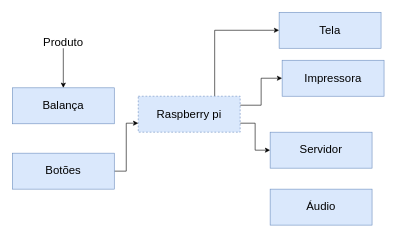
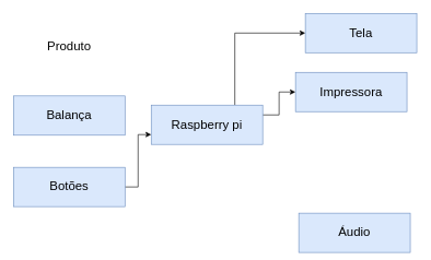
- <mxCell id="7" value="&lt;span&gt;&lt;font style=&quot;font-size: 19px&quot;&gt;Impressora&lt;/font&gt;&lt;/span&gt;" style="rounded=0;whiteSpace=wrap;html=1;align=center;fillColor=#dae8fc;strokeColor=#6c8ebf;" vertex="1" parent="1"><mxGeometry x="470" y="100" width="170" height="60" as="geometry" /></mxCell>
+ <mxCell id="7" value="&lt;span&gt;&lt;font style=&quot;font-size: 19px&quot;&gt;Impressora&lt;/font&gt;&lt;/span&gt;" style="rounded=0;whiteSpace=wrap;html=1;align=center;fillColor=#dae8fc;strokeColor=#6c8ebf;" vertex="1" parent="1"><mxGeometry x="450" y="110" width="170" height="60" as="geometry" /></mxCell>
- <mxCell id="13" style="edgeStyle=orthogonalEdgeStyle;rounded=0;orthogonalLoop=1;jettySize=auto;html=1;" edge="1" parent="1" source="14" target="10"><mxGeometry relative="1" as="geometry" /></mxCell>
- <mxCell id="5" value="&lt;span&gt;&lt;font style=&quot;font-size: 19px&quot;&gt;Raspberry pi&lt;/font&gt;&lt;/span&gt;" style="rounded=0;whiteSpace=wrap;html=1;align=center;fillColor=#dae8fc;strokeColor=#6c8ebf;dashed=1;" vertex="1" parent="1"><mxGeometry x="230" y="160" width="170" height="60" as="geometry" /></mxCell>
+ <mxCell id="5" value="&lt;span&gt;&lt;font style=&quot;font-size: 19px&quot;&gt;Raspberry pi&lt;/font&gt;&lt;/span&gt;" style="rounded=0;whiteSpace=wrap;html=1;align=center;fillColor=#dae8fc;strokeColor=#6c8ebf;" vertex="1" parent="1"><mxGeometry x="230" y="160" width="170" height="60" as="geometry" /></mxCell>
- <mxCell id="4" style="edgeStyle=orthogonalEdgeStyle;rounded=0;orthogonalLoop=1;jettySize=auto;html=1;exitX=1;exitY=0.75;exitDx=0;exitDy=0;entryX=0;entryY=0.5;entryDx=0;entryDy=0;" edge="1" parent="1" source="5" target="8"><mxGeometry relative="1" as="geometry" /></mxCell>
- <mxCell id="8" value="&lt;span&gt;&lt;font style=&quot;font-size: 19px&quot;&gt;Servidor&lt;/font&gt;&lt;/span&gt;" style="rounded=0;whiteSpace=wrap;html=1;align=center;fillColor=#dae8fc;strokeColor=#6c8ebf;" vertex="1" parent="1"><mxGeometry x="450" y="220" width="170" height="60" as="geometry" /></mxCell>
- <mxCell id="9" value="&lt;span style=&quot;font-size: 19px&quot;&gt;Áudio&lt;/span&gt;" style="rounded=0;whiteSpace=wrap;html=1;align=center;fillColor=#dae8fc;strokeColor=#6c8ebf;" vertex="1" parent="1"><mxGeometry x="450" y="315" width="170" height="60" as="geometry" /></mxCell>
+ <mxCell id="9" value="&lt;span style=&quot;font-size: 19px&quot;&gt;Áudio&lt;/span&gt;" style="rounded=0;whiteSpace=wrap;html=1;align=center;fillColor=#dae8fc;strokeColor=#6c8ebf;" vertex="1" parent="1"><mxGeometry x="455" y="325" width="170" height="60" as="geometry" /></mxCell>
